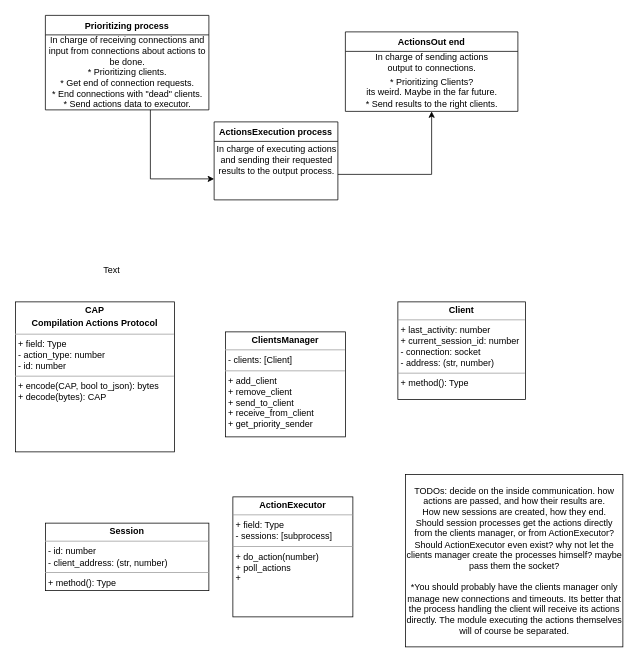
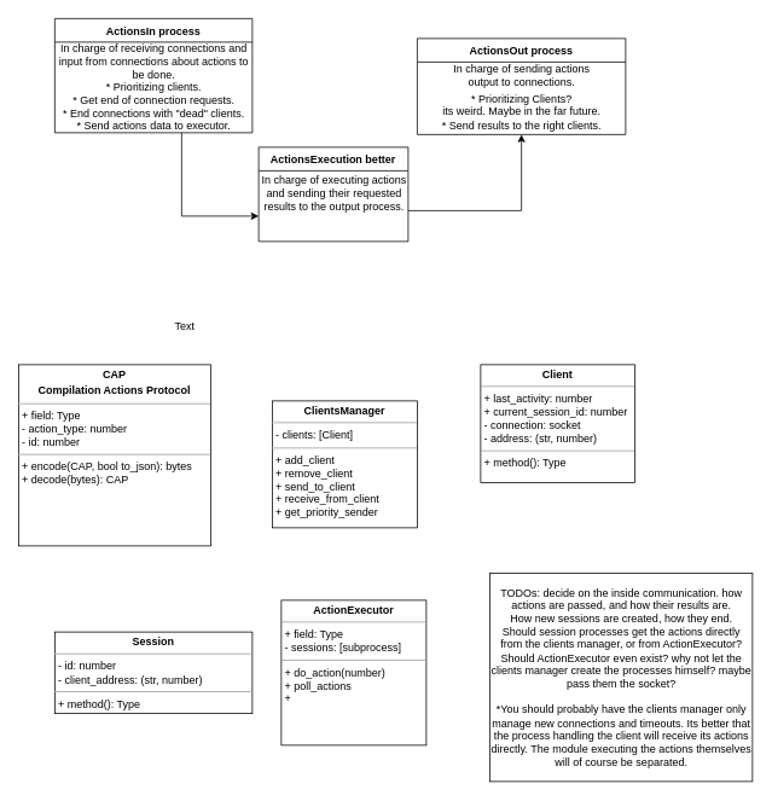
- <mxCell id="2" value="Prioritizing process" style="swimlane;fontStyle=1;childLayout=stackLayout;horizontal=1;startSize=26;horizontalStack=0;resizeParent=1;resizeLast=0;collapsible=1;marginBottom=0;rounded=0;shadow=0;strokeWidth=1;" parent="1" vertex="1"><mxGeometry x="60" y="20" width="218" height="126" as="geometry"><mxRectangle x="20" y="80" width="160" height="26" as="alternateBounds" /></mxGeometry></mxCell>
+ <mxCell id="2" value="ActionsIn process" style="swimlane;fontStyle=1;childLayout=stackLayout;horizontal=1;startSize=26;horizontalStack=0;resizeParent=1;resizeLast=0;collapsible=1;marginBottom=0;rounded=0;shadow=0;strokeWidth=1;" parent="1" vertex="1"><mxGeometry x="60" y="20" width="218" height="126" as="geometry"><mxRectangle x="20" y="80" width="160" height="26" as="alternateBounds" /></mxGeometry></mxCell>
- <mxCell id="4" value="ActionsOut end" style="swimlane;fontStyle=1;childLayout=stackLayout;horizontal=1;startSize=26;horizontalStack=0;resizeParent=1;resizeLast=0;collapsible=1;marginBottom=0;rounded=0;shadow=0;strokeWidth=1;" parent="1" vertex="1"><mxGeometry x="460" y="42" width="230" height="106" as="geometry"><mxRectangle x="260" y="80" width="160" height="26" as="alternateBounds" /></mxGeometry></mxCell>
+ <mxCell id="4" value="ActionsOut process" style="swimlane;fontStyle=1;childLayout=stackLayout;horizontal=1;startSize=26;horizontalStack=0;resizeParent=1;resizeLast=0;collapsible=1;marginBottom=0;rounded=0;shadow=0;strokeWidth=1;" parent="1" vertex="1"><mxGeometry x="460" y="42" width="230" height="106" as="geometry"><mxRectangle x="260" y="80" width="160" height="26" as="alternateBounds" /></mxGeometry></mxCell>
- <mxCell id="7" value="ActionsExecution process" style="swimlane;fontStyle=1;childLayout=stackLayout;horizontal=1;startSize=26;horizontalStack=0;resizeParent=1;resizeLast=0;collapsible=1;marginBottom=0;rounded=0;shadow=0;strokeWidth=1;" parent="1" vertex="1"><mxGeometry x="285" y="162" width="165" height="104" as="geometry"><mxRectangle x="260" y="270" width="160" height="26" as="alternateBounds" /></mxGeometry></mxCell>
+ <mxCell id="7" value="ActionsExecution better" style="swimlane;fontStyle=1;childLayout=stackLayout;horizontal=1;startSize=26;horizontalStack=0;resizeParent=1;resizeLast=0;collapsible=1;marginBottom=0;rounded=0;shadow=0;strokeWidth=1;" parent="1" vertex="1"><mxGeometry x="285" y="162" width="165" height="104" as="geometry"><mxRectangle x="260" y="270" width="160" height="26" as="alternateBounds" /></mxGeometry></mxCell>
- <mxCell id="9" value="Text" style="text;html=1;align=center;verticalAlign=middle;resizable=0;points=[];autosize=1;" parent="1" vertex="1"><mxGeometry x="128" y="350" width="40" height="20" as="geometry" /></mxCell>
+ <mxCell id="9" value="Text" style="text;html=1;align=center;verticalAlign=middle;resizable=0;points=[];autosize=1;" parent="1" vertex="1"><mxGeometry x="183" y="350" width="40" height="20" as="geometry" /></mxCell>
